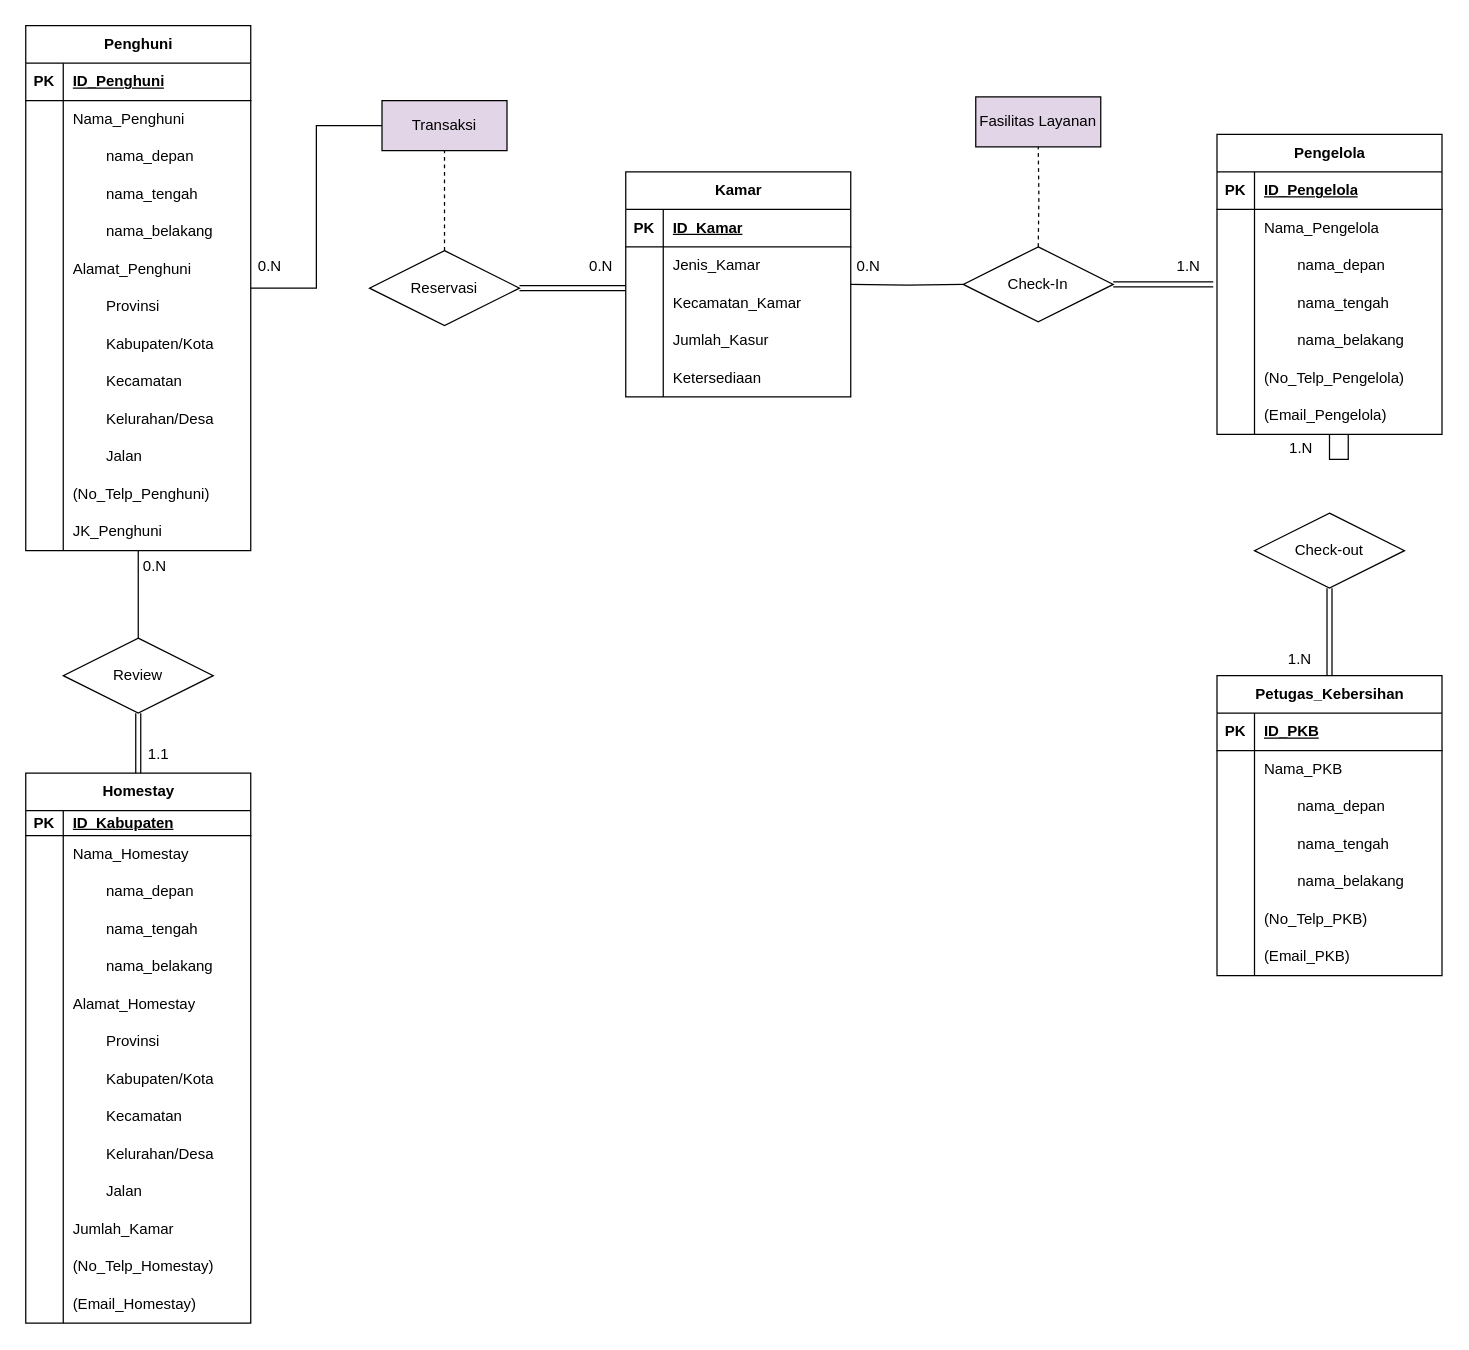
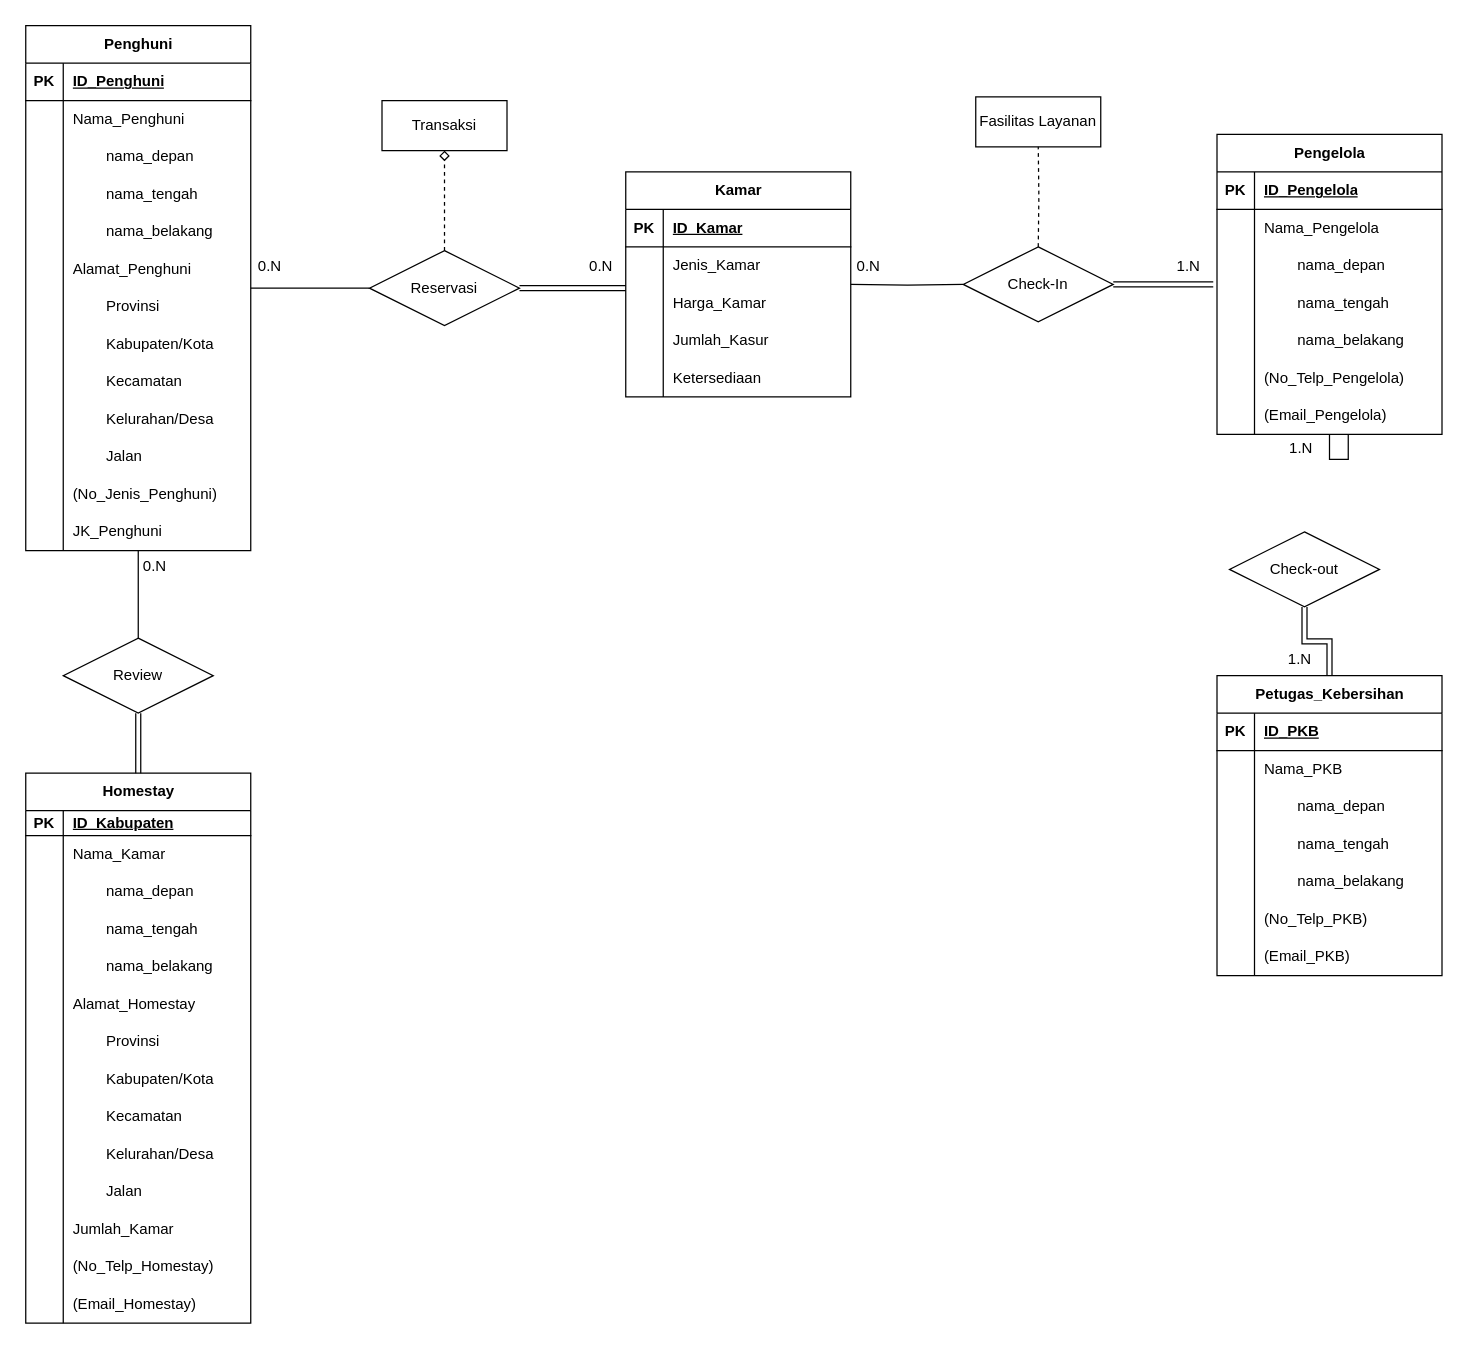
- <mxCell id="112" value="Fasilitas Layanan" style="whiteSpace=wrap;html=1;align=center;fillColor=#e1d5e7;" vertex="1" parent="1"><mxGeometry x="780" y="77" width="100" height="40" as="geometry" /></mxCell>
+ <mxCell id="112" value="Fasilitas Layanan" style="whiteSpace=wrap;html=1;align=center;" vertex="1" parent="1"><mxGeometry x="780" y="77" width="100" height="40" as="geometry" /></mxCell>
- <mxCell id="48" value="Transaksi" style="whiteSpace=wrap;html=1;align=center;fillColor=#e1d5e7;" vertex="1" parent="1"><mxGeometry x="305" y="80" width="100" height="40" as="geometry" /></mxCell>
+ <mxCell id="48" value="Transaksi" style="whiteSpace=wrap;html=1;align=center;" vertex="1" parent="1"><mxGeometry x="305" y="80" width="100" height="40" as="geometry" /></mxCell>
- <mxCell id="46" style="edgeStyle=orthogonalEdgeStyle;rounded=0;orthogonalLoop=1;jettySize=auto;html=1;entryX=0.5;entryY=1;entryDx=0;entryDy=0;endArrow=none;endFill=0;dashed=1;" edge="1" parent="1" source="47" target="48"><mxGeometry relative="1" as="geometry" /></mxCell>
+ <mxCell id="46" style="edgeStyle=orthogonalEdgeStyle;rounded=0;orthogonalLoop=1;jettySize=auto;html=1;entryX=0.5;entryY=1;entryDx=0;entryDy=0;endArrow=diamond;endFill=0;dashed=1;" edge="1" parent="1" source="47" target="48"><mxGeometry relative="1" as="geometry" /></mxCell>
- <mxCell id="2" style="edgeStyle=orthogonalEdgeStyle;rounded=0;orthogonalLoop=1;jettySize=auto;html=1;endArrow=none;endFill=0;" edge="1" parent="1" source="4" target="48"><mxGeometry relative="1" as="geometry" /></mxCell>
+ <mxCell id="2" style="edgeStyle=orthogonalEdgeStyle;rounded=0;orthogonalLoop=1;jettySize=auto;html=1;endArrow=none;endFill=0;" edge="1" parent="1" source="4" target="47"><mxGeometry relative="1" as="geometry" /></mxCell>
- <mxCell id="103" value="Kecamatan_Kamar" style="shape=partialRectangle;connectable=0;fillColor=none;top=0;left=0;bottom=0;right=0;align=left;spacingLeft=6;overflow=hidden;whiteSpace=wrap;html=1;" vertex="1" parent="101"><mxGeometry x="30" width="150" height="30" as="geometry"><mxRectangle width="150" height="30" as="alternateBounds" /></mxGeometry></mxCell>
+ <mxCell id="103" value="Harga_Kamar" style="shape=partialRectangle;connectable=0;fillColor=none;top=0;left=0;bottom=0;right=0;align=left;spacingLeft=6;overflow=hidden;whiteSpace=wrap;html=1;" vertex="1" parent="101"><mxGeometry x="30" width="150" height="30" as="geometry"><mxRectangle width="150" height="30" as="alternateBounds" /></mxGeometry></mxCell>
- <mxCell id="40" value="(No_Telp_Penghuni)" style="shape=partialRectangle;connectable=0;fillColor=none;top=0;left=0;bottom=0;right=0;align=left;spacingLeft=6;overflow=hidden;whiteSpace=wrap;html=1;" vertex="1" parent="38"><mxGeometry x="30" width="150" height="30" as="geometry"><mxRectangle width="150" height="30" as="alternateBounds" /></mxGeometry></mxCell>
+ <mxCell id="40" value="(No_Jenis_Penghuni)" style="shape=partialRectangle;connectable=0;fillColor=none;top=0;left=0;bottom=0;right=0;align=left;spacingLeft=6;overflow=hidden;whiteSpace=wrap;html=1;" vertex="1" parent="38"><mxGeometry x="30" width="150" height="30" as="geometry"><mxRectangle width="150" height="30" as="alternateBounds" /></mxGeometry></mxCell>
- <mxCell id="160" value="Check-out" style="shape=rhombus;perimeter=rhombusPerimeter;whiteSpace=wrap;html=1;align=center;" vertex="1" parent="1"><mxGeometry x="1003" y="410" width="120" height="60" as="geometry" /></mxCell>
+ <mxCell id="160" value="Check-out" style="shape=rhombus;perimeter=rhombusPerimeter;whiteSpace=wrap;html=1;align=center;" vertex="1" parent="1"><mxGeometry x="983" y="425" width="120" height="60" as="geometry" /></mxCell>
- <mxCell id="166" value="1.1" style="text;html=1;align=center;verticalAlign=middle;resizable=0;points=[];autosize=1;strokeColor=none;fillColor=none;" vertex="1" parent="1"><mxGeometry x="106" y="588" width="40" height="30" as="geometry" /></mxCell>
- <mxCell id="120" value="Nama_Homestay" style="shape=partialRectangle;connectable=0;fillColor=none;top=0;left=0;bottom=0;right=0;align=left;spacingLeft=6;overflow=hidden;whiteSpace=wrap;html=1;" vertex="1" parent="118"><mxGeometry x="30" width="150" height="30" as="geometry"><mxRectangle width="150" height="30" as="alternateBounds" /></mxGeometry></mxCell>
+ <mxCell id="120" value="Nama_Kamar" style="shape=partialRectangle;connectable=0;fillColor=none;top=0;left=0;bottom=0;right=0;align=left;spacingLeft=6;overflow=hidden;whiteSpace=wrap;html=1;" vertex="1" parent="118"><mxGeometry x="30" width="150" height="30" as="geometry"><mxRectangle width="150" height="30" as="alternateBounds" /></mxGeometry></mxCell>
